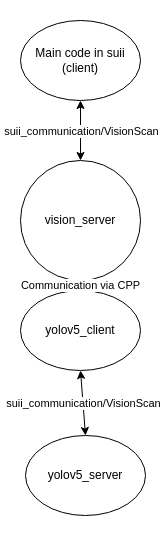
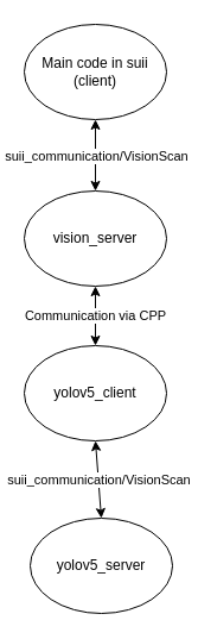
- <mxCell id="2" value="&lt;div&gt;vision_server&lt;/div&gt;" style="ellipse;whiteSpace=wrap;html=1;" vertex="1" parent="1"><mxGeometry x="20" y="160" width="120" height="120" as="geometry" /></mxCell>
+ <mxCell id="2" value="&lt;div&gt;vision_server&lt;/div&gt;" style="ellipse;whiteSpace=wrap;html=1;" vertex="1" parent="1"><mxGeometry x="20" y="160" width="120" height="80" as="geometry" /></mxCell>
